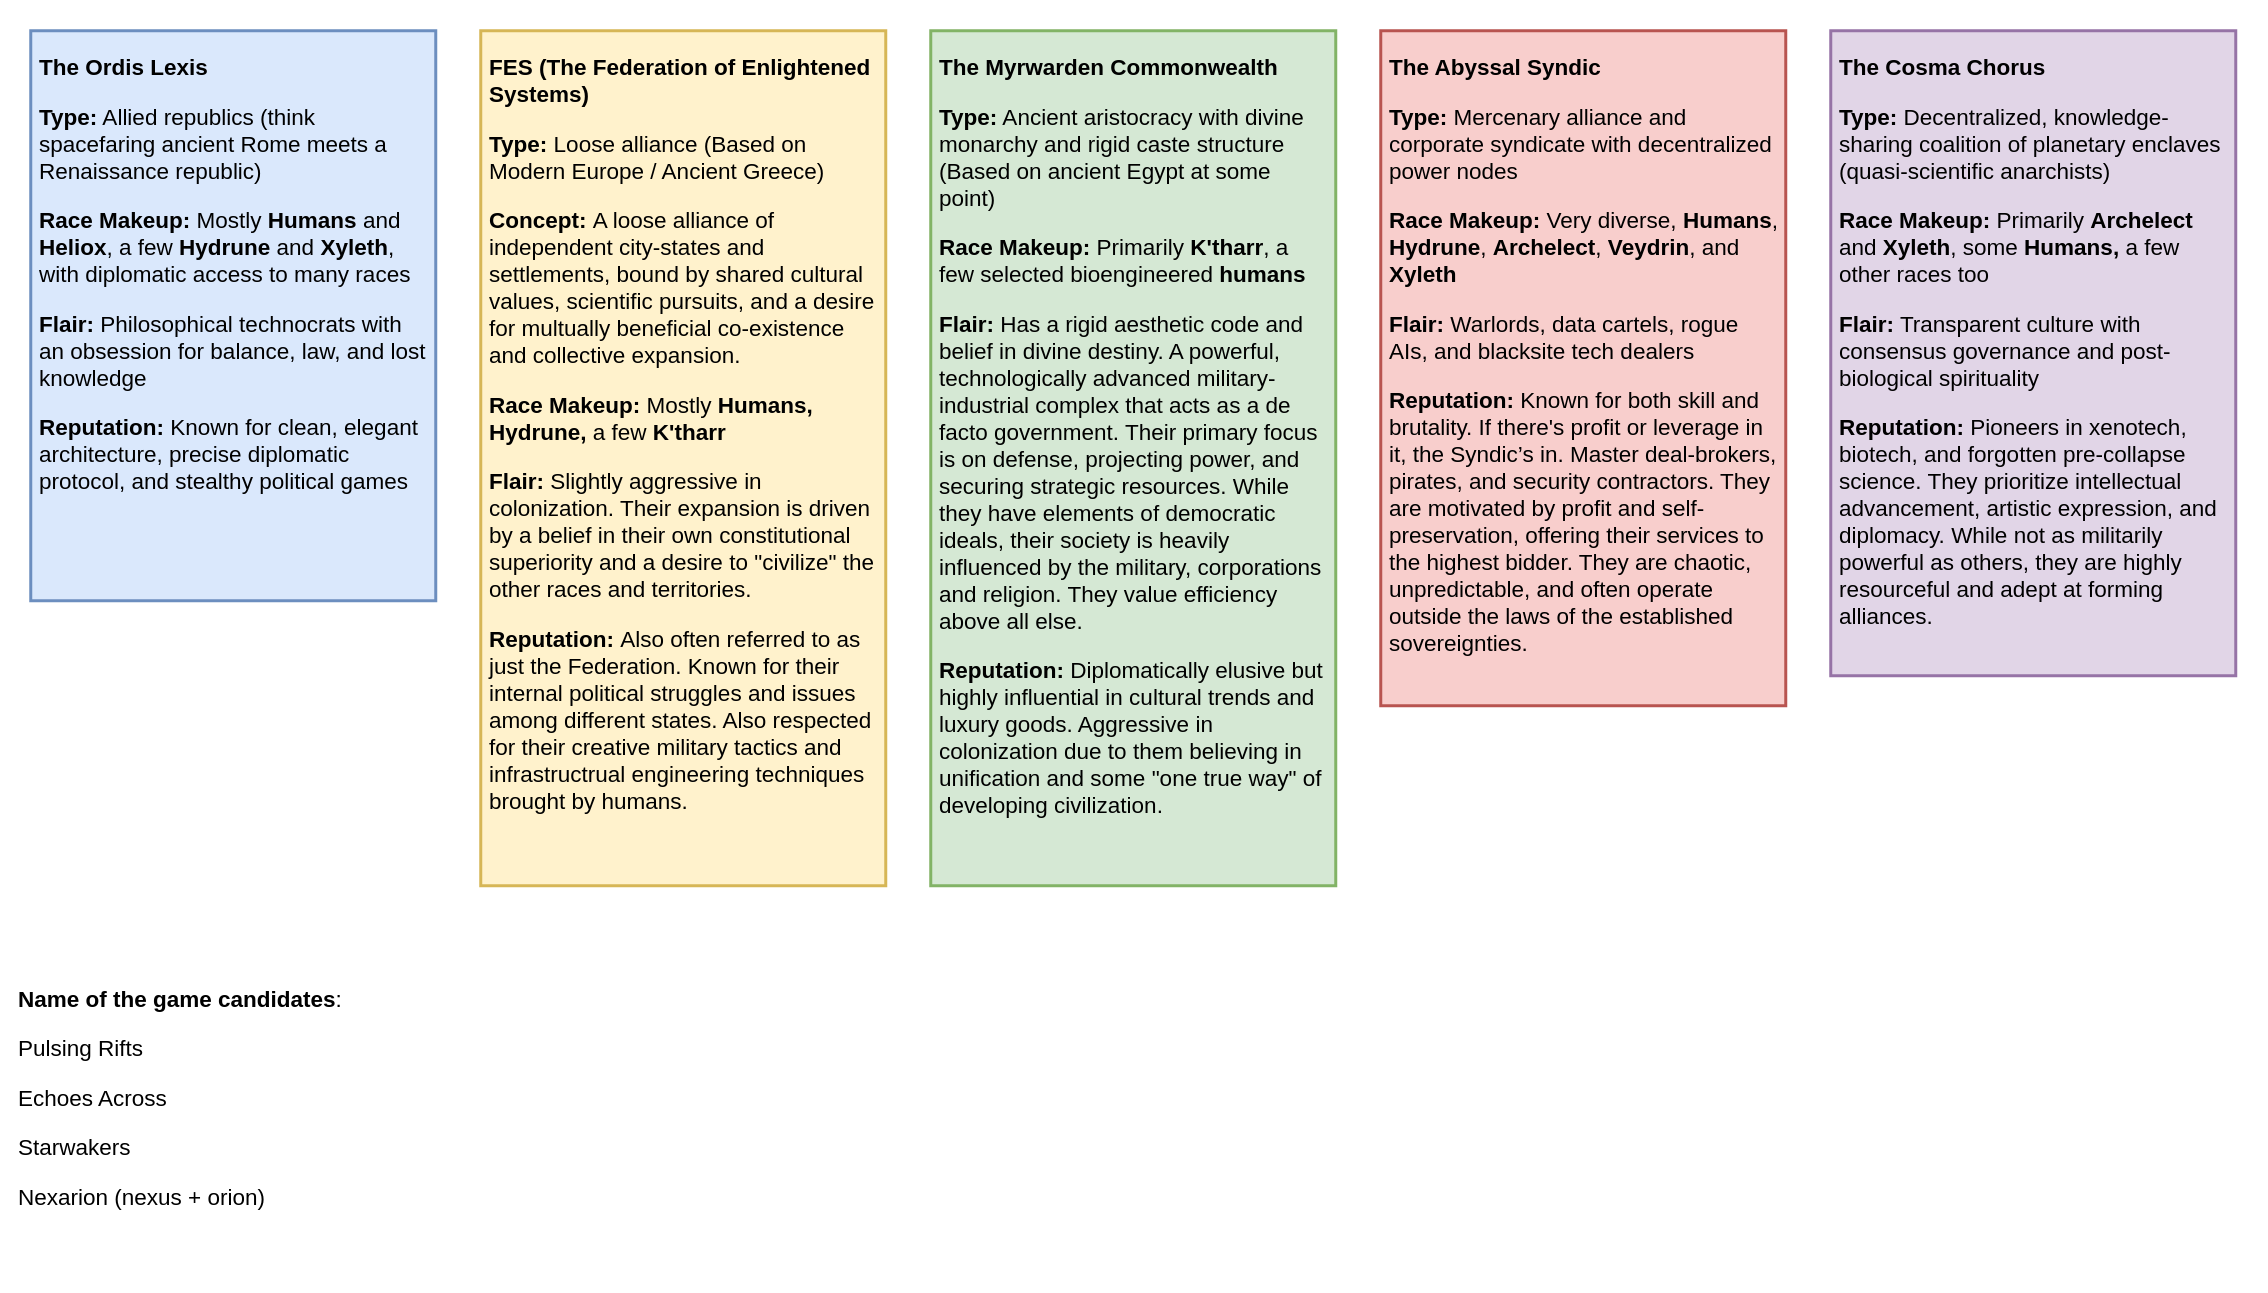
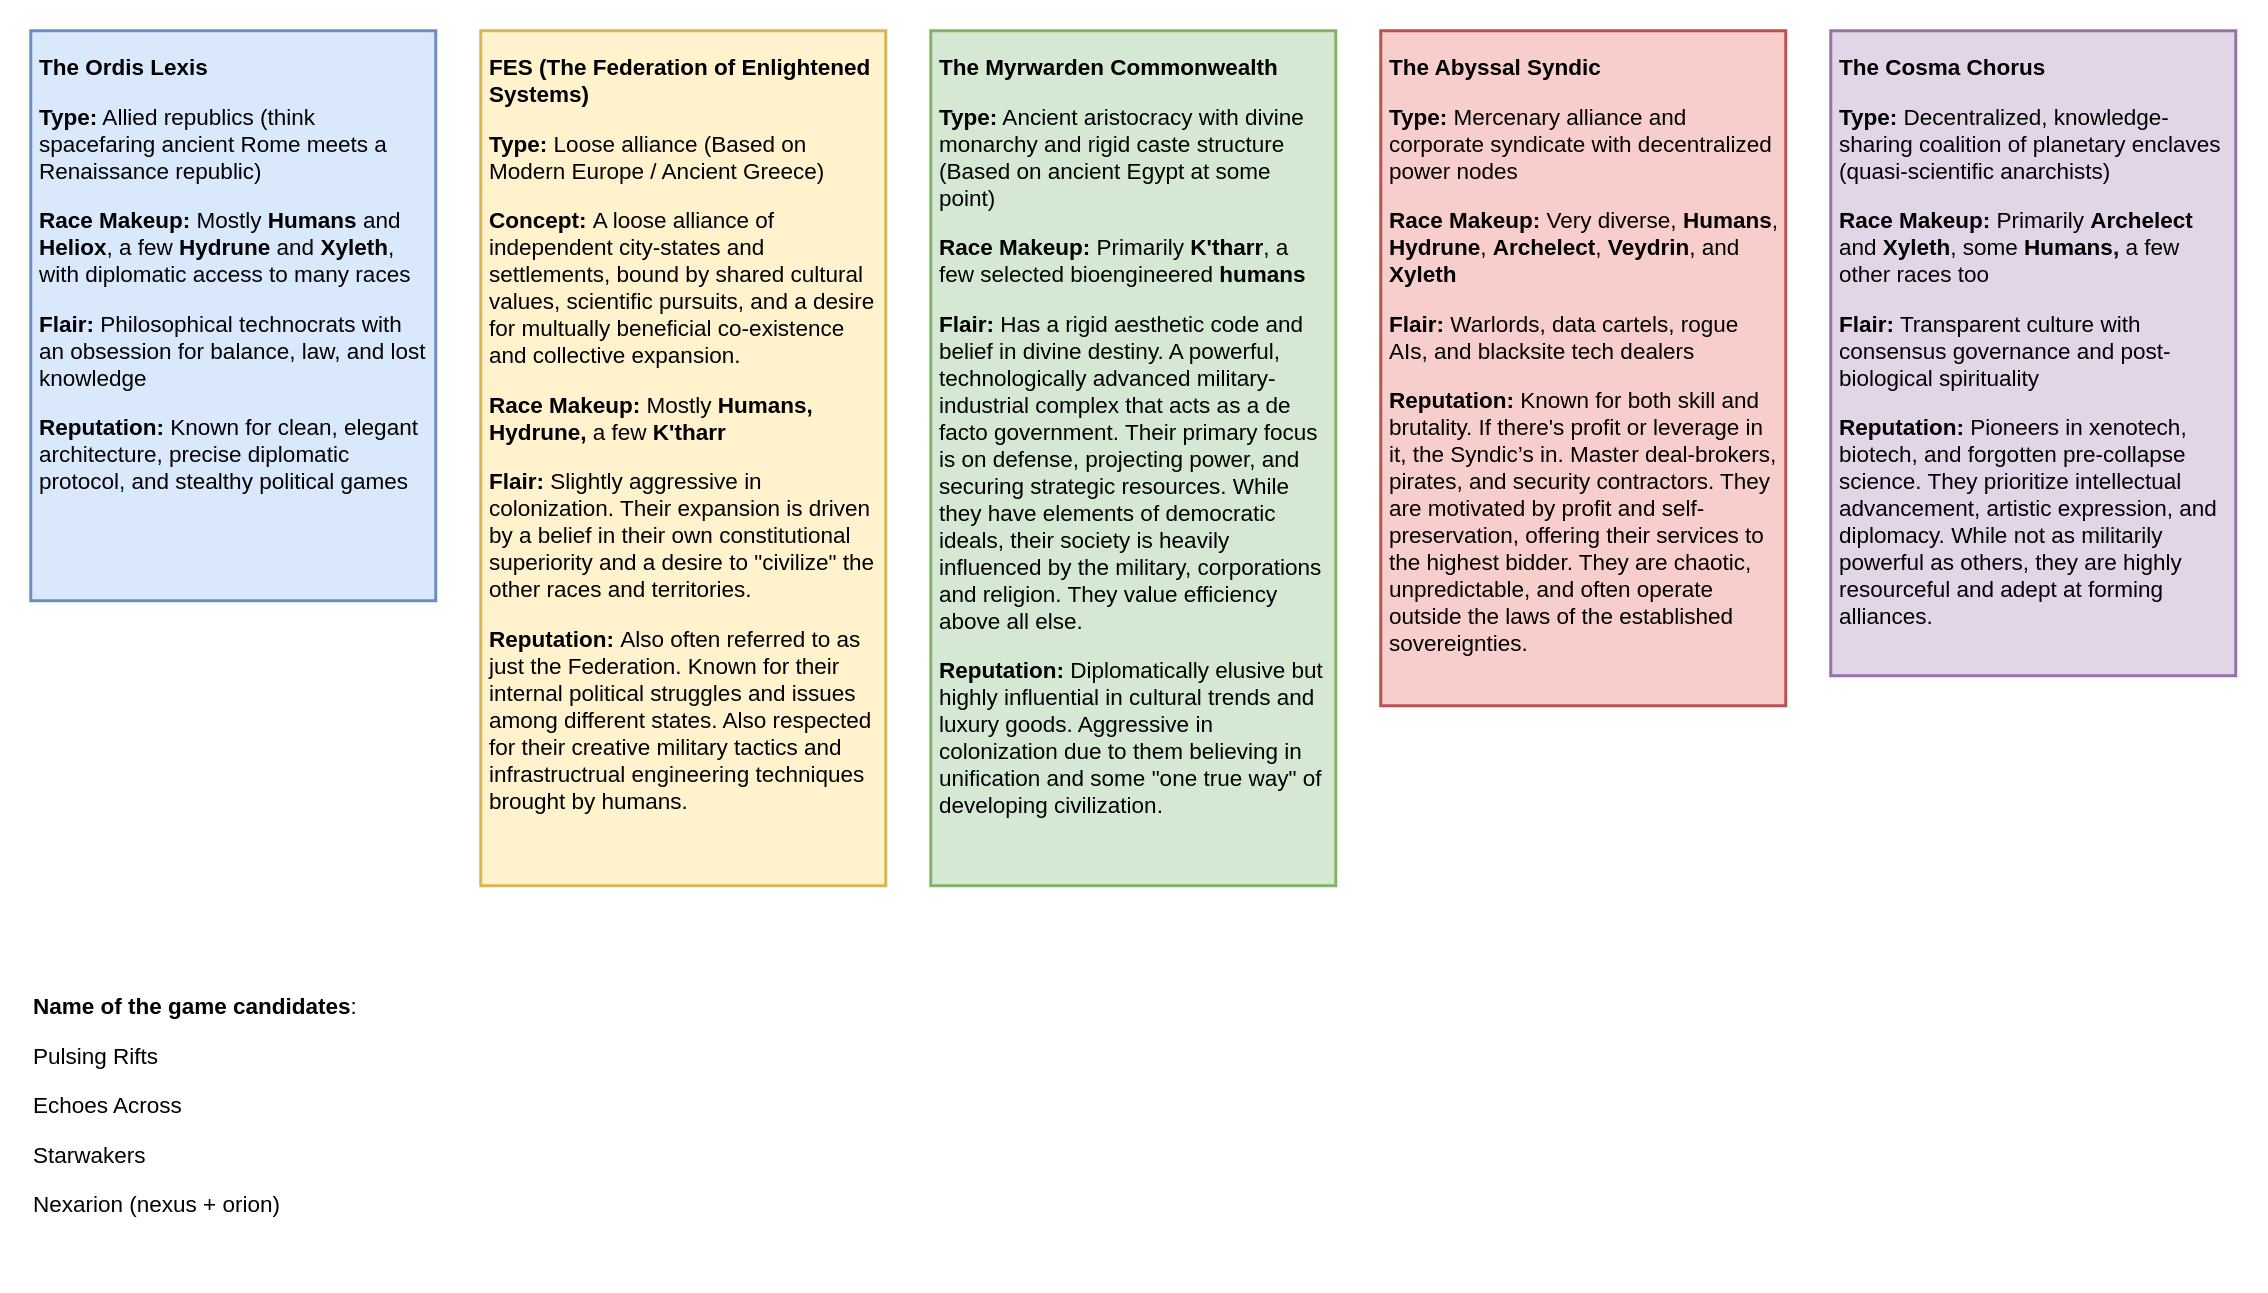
- <mxCell id="7" value="&lt;p&gt;&lt;b&gt;Name of the game candidates&lt;/b&gt;:&lt;/p&gt;&lt;p&gt;Pulsing Rifts&lt;/p&gt;&lt;p&gt;Echoes Across&lt;/p&gt;&lt;p&gt;Starwakers&lt;/p&gt;&lt;p&gt;Nexarion (nexus + orion)&lt;/p&gt;" style="text;html=1;align=left;verticalAlign=top;whiteSpace=wrap;rounded=0;fontSize=15;" parent="1" vertex="1"><mxGeometry x="10" y="635" width="238" height="200" as="geometry" /></mxCell>
+ <mxCell id="7" value="&lt;p&gt;&lt;b&gt;Name of the game candidates&lt;/b&gt;:&lt;/p&gt;&lt;p&gt;Pulsing Rifts&lt;/p&gt;&lt;p&gt;Echoes Across&lt;/p&gt;&lt;p&gt;Starwakers&lt;/p&gt;&lt;p&gt;Nexarion (nexus + orion)&lt;/p&gt;" style="text;html=1;align=left;verticalAlign=top;whiteSpace=wrap;rounded=0;fontSize=15;" parent="1" vertex="1"><mxGeometry x="20" y="640" width="238" height="200" as="geometry" /></mxCell>
